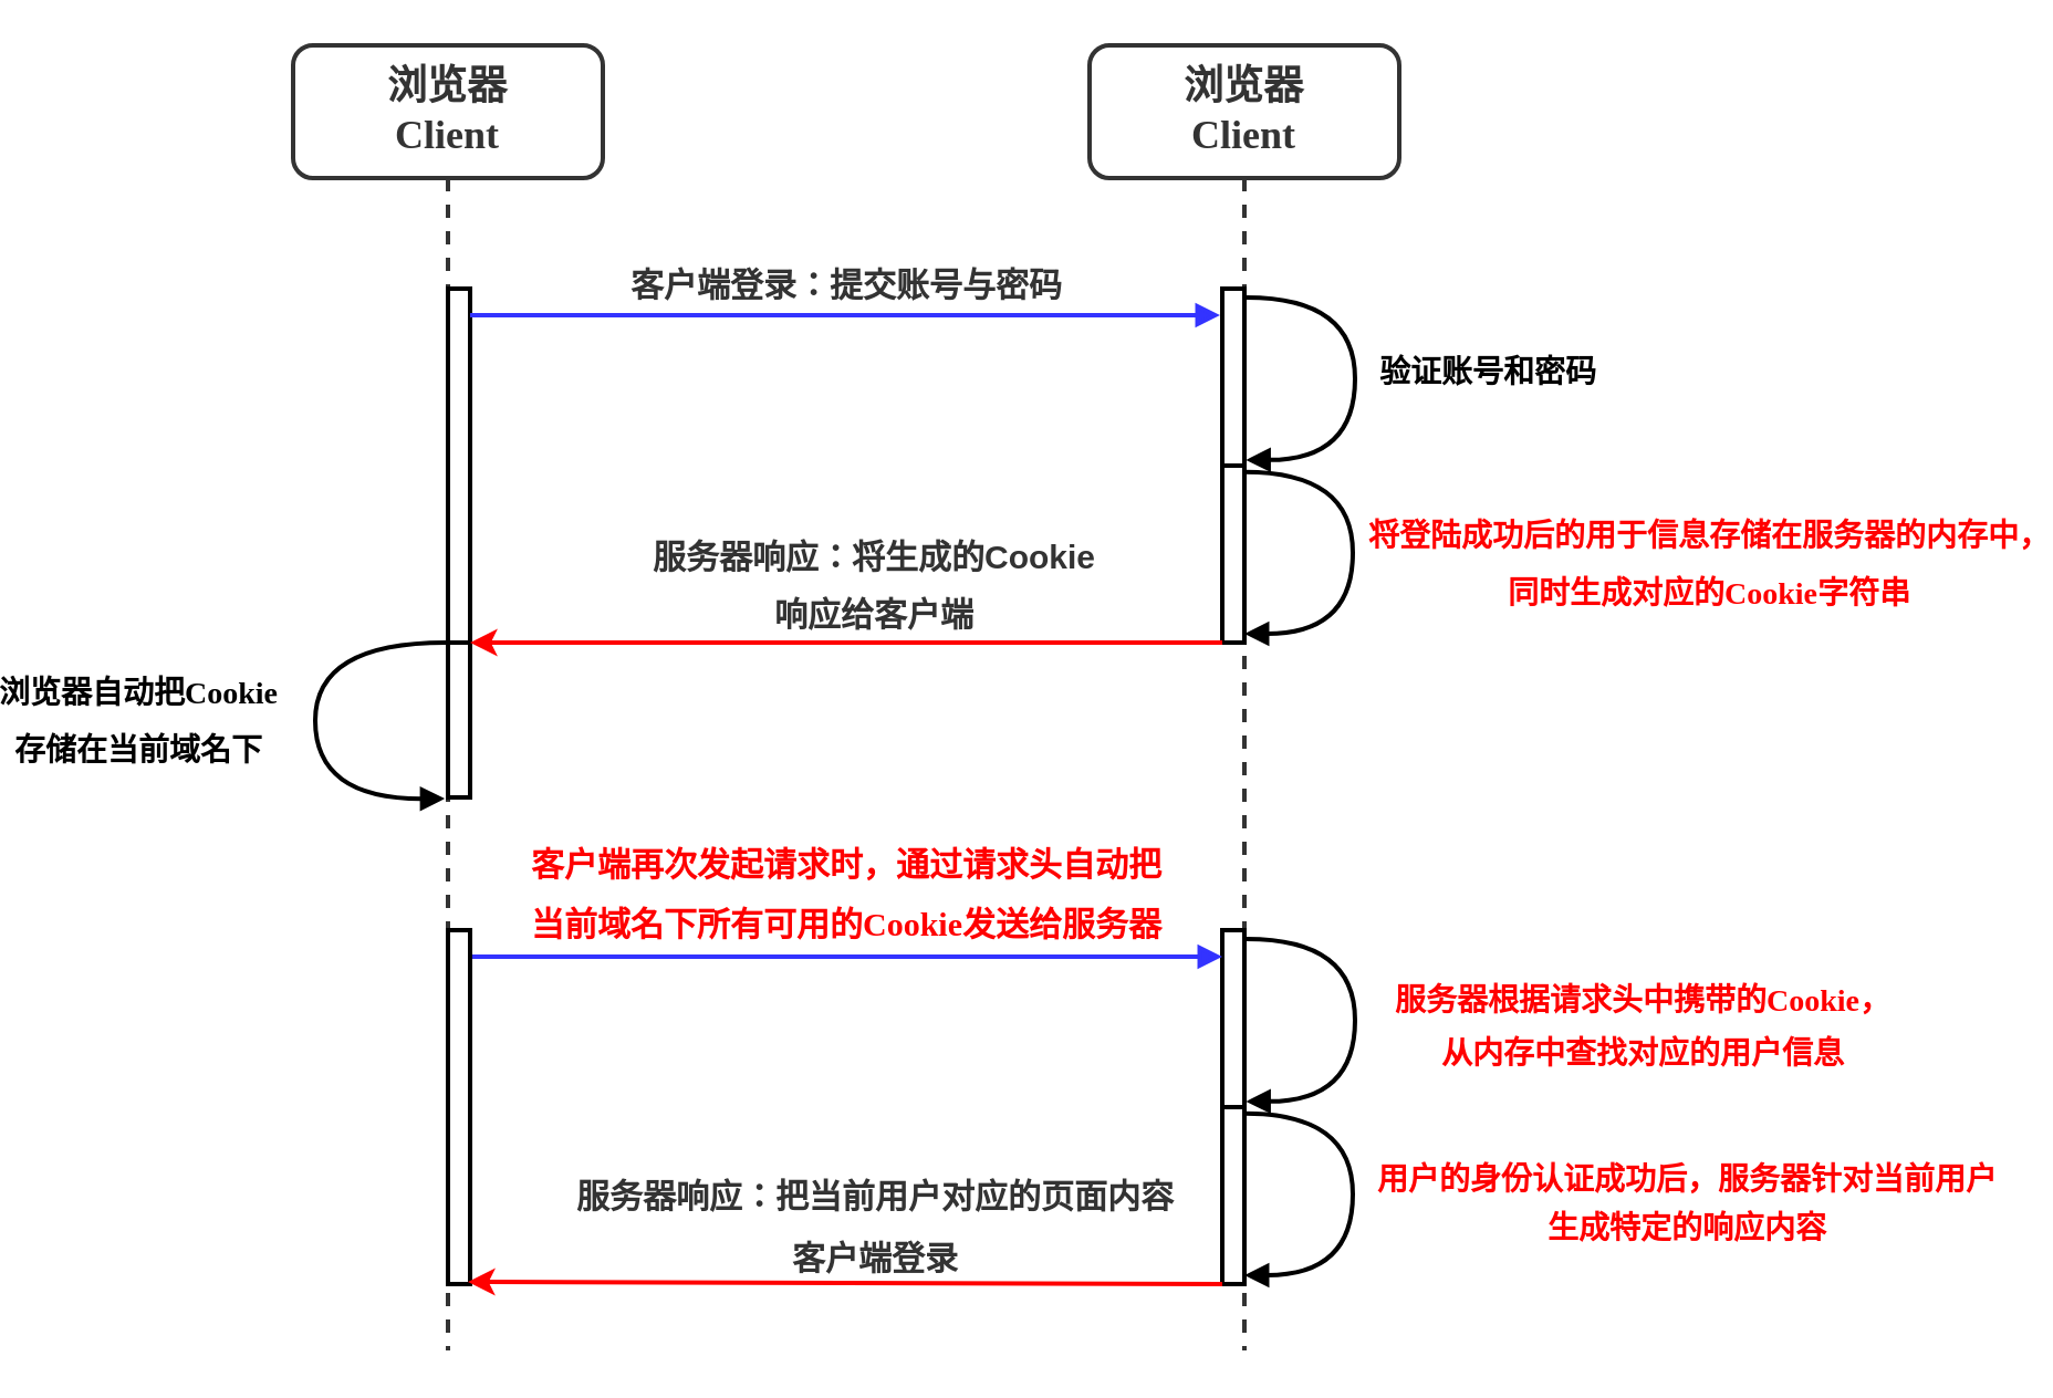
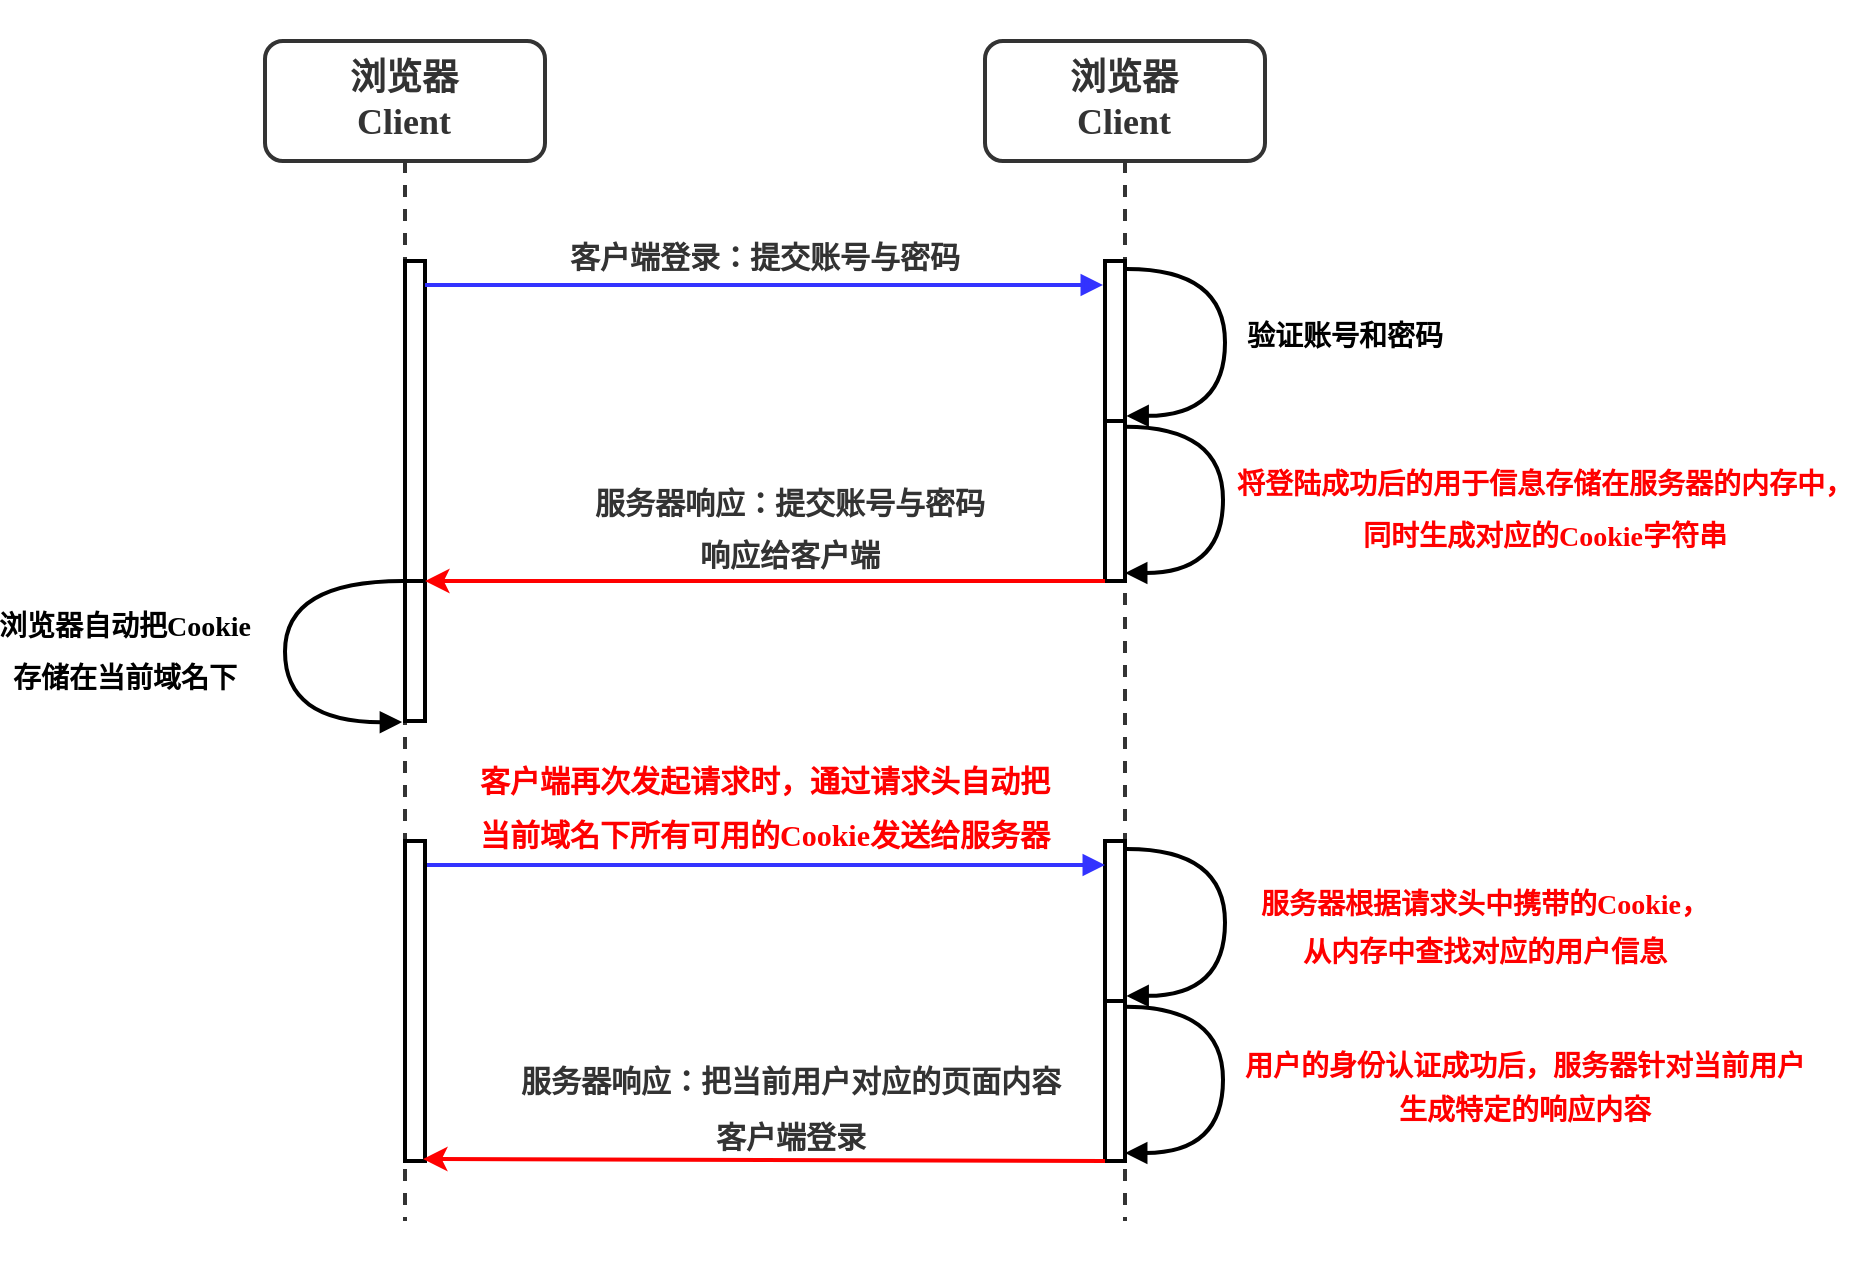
- <mxCell id="19" value="&lt;p style=&quot;line-height: 108%;&quot;&gt;&lt;b&gt;&lt;font color=&quot;#333333&quot; style=&quot;font-size: 15px;&quot;&gt;服务器响应：将生成的Cookie&lt;/font&gt;&lt;/b&gt;&lt;/p&gt;&lt;p style=&quot;line-height: 108%;&quot;&gt;&lt;b&gt;&lt;font color=&quot;#333333&quot; style=&quot;font-size: 15px;&quot;&gt;响应给客户端&lt;/font&gt;&lt;/b&gt;&lt;/p&gt;" style="text;html=1;strokeColor=none;fillColor=none;align=center;verticalAlign=middle;whiteSpace=wrap;rounded=0;" vertex="1" parent="1"><mxGeometry x="123" y="250" width="320" height="30" as="geometry" /></mxCell>
+ <mxCell id="19" value="&lt;p style=&quot;line-height: 108%;&quot;&gt;&lt;b&gt;&lt;font color=&quot;#333333&quot; style=&quot;font-size: 15px;&quot;&gt;服务器响应：提交账号与密码&lt;/font&gt;&lt;/b&gt;&lt;/p&gt;&lt;p style=&quot;line-height: 108%;&quot;&gt;&lt;b&gt;&lt;font color=&quot;#333333&quot; style=&quot;font-size: 15px;&quot;&gt;响应给客户端&lt;/font&gt;&lt;/b&gt;&lt;/p&gt;" style="text;html=1;strokeColor=none;fillColor=none;align=center;verticalAlign=middle;whiteSpace=wrap;rounded=0;" vertex="1" parent="1"><mxGeometry x="123" y="250" width="320" height="30" as="geometry" /></mxCell>
